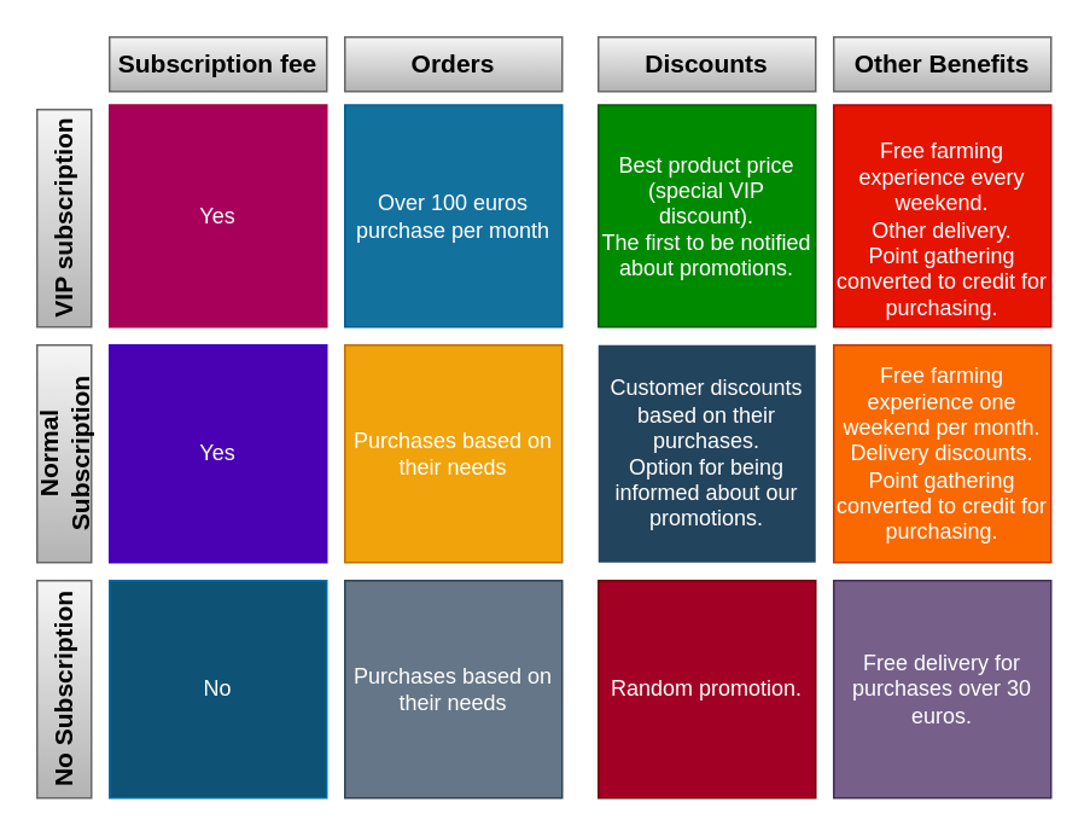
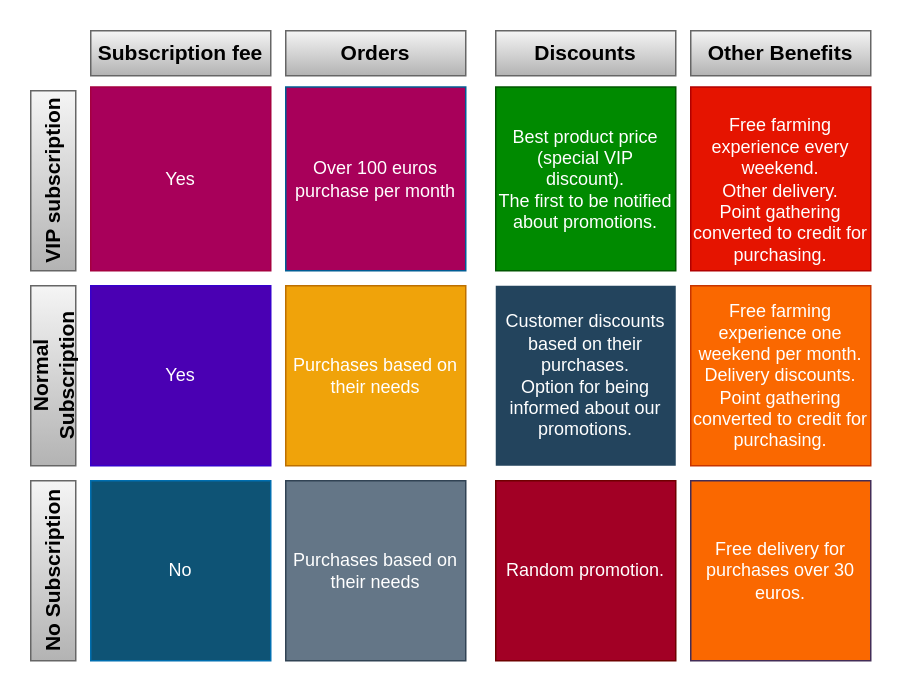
- <mxCell id="2" value="Over 100 euros purchase per month" style="html=1;fillColor=#13719E;strokeColor=#005D94;shadow=0;fontSize=12;fontColor=#ffffff;align=center;fontStyle=0;whiteSpace=wrap;rounded=0;" parent="1" vertex="1"><mxGeometry x="190" y="57.5" width="120" height="122.5" as="geometry" /></mxCell>
+ <mxCell id="2" value="Over 100 euros purchase per month" style="html=1;fillColor=#a8005a;strokeColor=#005D94;shadow=0;fontSize=12;fontColor=#ffffff;align=center;fontStyle=0;whiteSpace=wrap;rounded=0;" parent="1" vertex="1"><mxGeometry x="190" y="57.5" width="120" height="122.5" as="geometry" /></mxCell>
- <mxCell id="16" value="Free delivery for purchases over 30 euros." style="html=1;fillColor=#76608a;strokeColor=#432D57;shadow=0;fontSize=12;fontColor=#ffffff;align=center;fontStyle=0;whiteSpace=wrap;rounded=0;" parent="1" vertex="1"><mxGeometry x="460" y="320" width="120" height="120" as="geometry" /></mxCell>
+ <mxCell id="16" value="Free delivery for purchases over 30 euros." style="html=1;fillColor=#fa6800;strokeColor=#432D57;shadow=0;fontSize=12;fontColor=#ffffff;align=center;fontStyle=0;whiteSpace=wrap;rounded=0;" parent="1" vertex="1"><mxGeometry x="460" y="320" width="120" height="120" as="geometry" /></mxCell>
